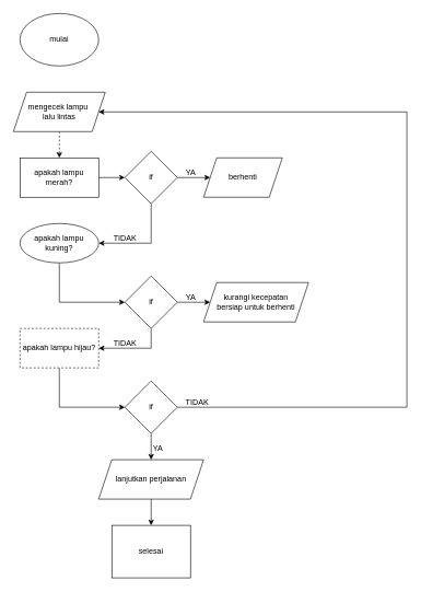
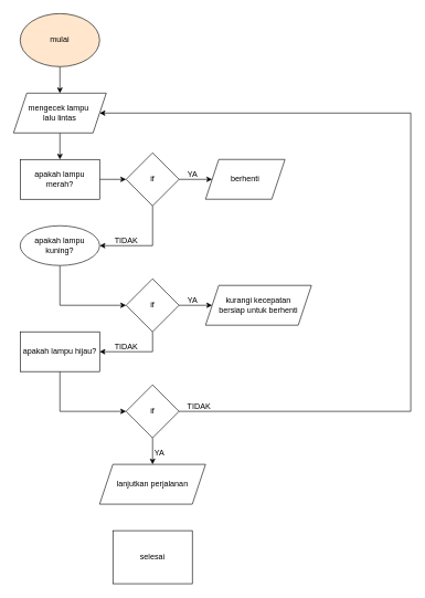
- <mxCell id="3" value="mulai" style="ellipse;whiteSpace=wrap;html=1;" vertex="1" parent="1"><mxGeometry x="30" y="20" width="120" height="80" as="geometry" /></mxCell>
+ <mxCell id="3" value="mulai" style="ellipse;whiteSpace=wrap;html=1;fillColor=#ffe6cc;" vertex="1" parent="1"><mxGeometry x="30" y="20" width="120" height="80" as="geometry" /></mxCell>
+ <mxCell id="2" style="edgeStyle=orthogonalEdgeStyle;rounded=0;orthogonalLoop=1;jettySize=auto;html=1;exitX=0.5;exitY=1;exitDx=0;exitDy=0;entryX=0.5;entryY=0;entryDx=0;entryDy=0;" edge="1" parent="1" source="3" target="11"><mxGeometry relative="1" as="geometry" /></mxCell>
- <mxCell id="10" style="edgeStyle=orthogonalEdgeStyle;rounded=0;orthogonalLoop=1;jettySize=auto;html=1;exitX=0.5;exitY=1;exitDx=0;exitDy=0;entryX=0.5;entryY=0;entryDx=0;entryDy=0;dashed=1;" edge="1" parent="1" source="11" target="9"><mxGeometry relative="1" as="geometry" /></mxCell>
+ <mxCell id="10" style="edgeStyle=orthogonalEdgeStyle;rounded=0;orthogonalLoop=1;jettySize=auto;html=1;exitX=0.5;exitY=1;exitDx=0;exitDy=0;entryX=0.5;entryY=0;entryDx=0;entryDy=0;" edge="1" parent="1" source="11" target="9"><mxGeometry relative="1" as="geometry" /></mxCell>
- <mxCell id="5" value="apakah lampu hijau?" style="rounded=0;whiteSpace=wrap;html=1;dashed=1;" vertex="1" parent="1"><mxGeometry x="30" y="500" width="120" height="60" as="geometry" /></mxCell>
+ <mxCell id="5" value="apakah lampu hijau?" style="rounded=0;whiteSpace=wrap;html=1;" vertex="1" parent="1"><mxGeometry x="30" y="500" width="120" height="60" as="geometry" /></mxCell>
- <mxCell id="23" style="edgeStyle=orthogonalEdgeStyle;rounded=0;orthogonalLoop=1;jettySize=auto;html=1;exitX=0.5;exitY=1;exitDx=0;exitDy=0;" edge="1" parent="1" source="24" target="25"><mxGeometry relative="1" as="geometry" /></mxCell>
